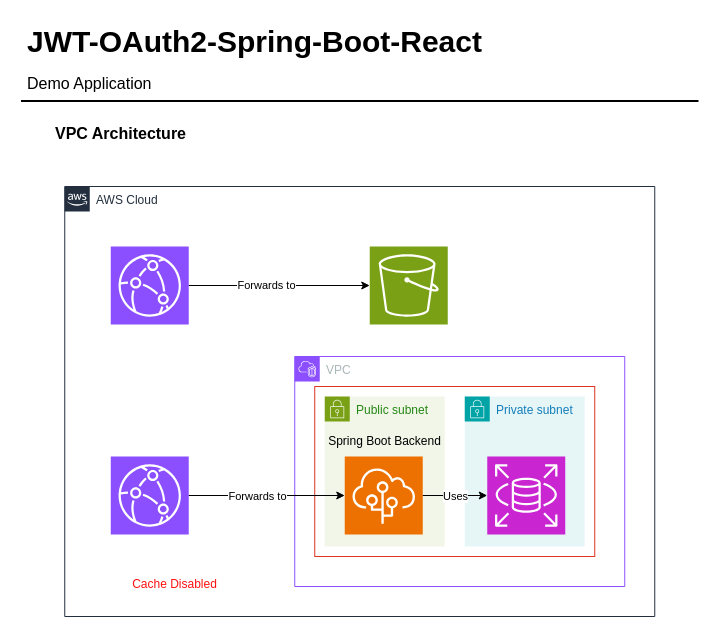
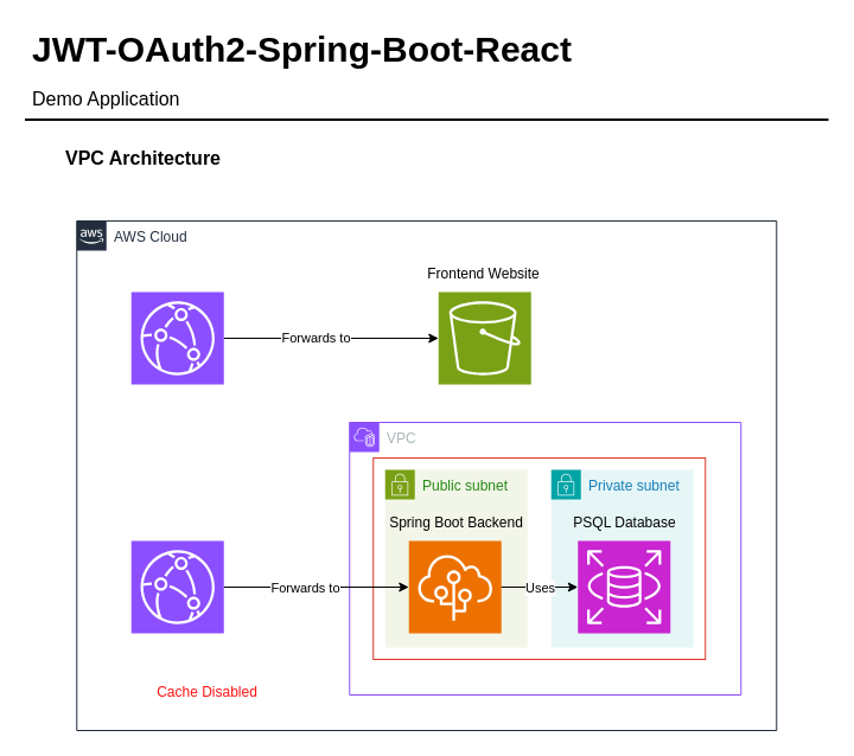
+ <mxCell id="25" value="Frontend Website" style="text;html=1;align=center;verticalAlign=middle;resizable=0;points=[];autosize=1;strokeColor=none;fillColor=none;" vertex="1" parent="6"><mxGeometry x="283" y="30" width="120" height="30" as="geometry" /></mxCell>
+ <mxCell id="9" value="PSQL Database" style="text;html=1;align=center;verticalAlign=middle;resizable=0;points=[];autosize=1;strokeColor=none;fillColor=none;" vertex="1" parent="8"><mxGeometry x="6.5" y="30" width="110" height="30" as="geometry" /></mxCell>
